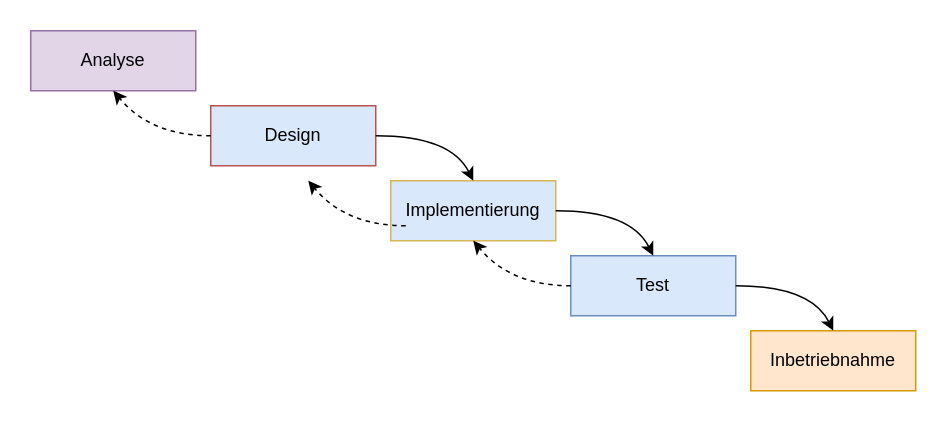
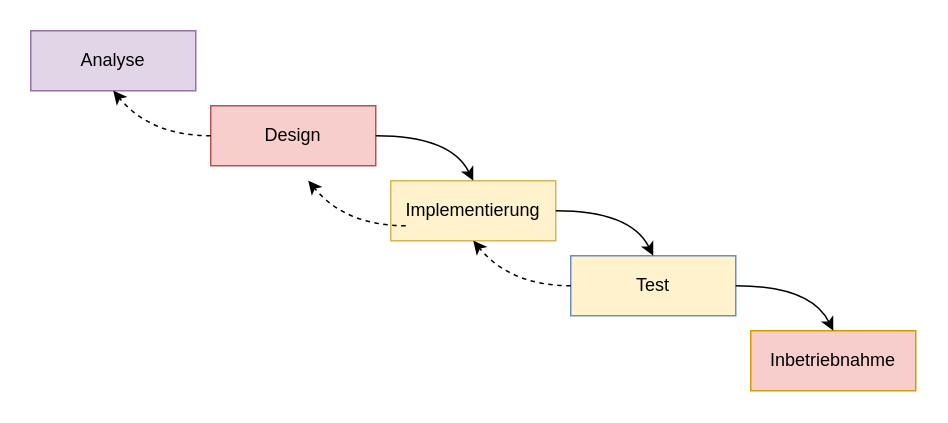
- <mxCell id="3" value="Design" style="rounded=0;whiteSpace=wrap;html=1;fillColor=#dae8fc;strokeColor=#b85450;" vertex="1" parent="1"><mxGeometry x="140" y="70" width="110" height="40" as="geometry" /></mxCell>
+ <mxCell id="3" value="Design" style="rounded=0;whiteSpace=wrap;html=1;fillColor=#f8cecc;strokeColor=#b85450;" vertex="1" parent="1"><mxGeometry x="140" y="70" width="110" height="40" as="geometry" /></mxCell>
- <mxCell id="6" value="Implementierung" style="rounded=0;whiteSpace=wrap;html=1;fillColor=#dae8fc;strokeColor=#d6b656;" vertex="1" parent="1"><mxGeometry x="260" y="120" width="110" height="40" as="geometry" /></mxCell>
+ <mxCell id="6" value="Implementierung" style="rounded=0;whiteSpace=wrap;html=1;fillColor=#fff2cc;strokeColor=#d6b656;" vertex="1" parent="1"><mxGeometry x="260" y="120" width="110" height="40" as="geometry" /></mxCell>
- <mxCell id="4" value="Test" style="rounded=0;whiteSpace=wrap;html=1;fillColor=#dae8fc;strokeColor=#6c8ebf;" vertex="1" parent="1"><mxGeometry x="380" y="170" width="110" height="40" as="geometry" /></mxCell>
+ <mxCell id="4" value="Test" style="rounded=0;whiteSpace=wrap;html=1;fillColor=#fff2cc;strokeColor=#6c8ebf;" vertex="1" parent="1"><mxGeometry x="380" y="170" width="110" height="40" as="geometry" /></mxCell>
- <mxCell id="5" value="Inbetriebnahme" style="rounded=0;whiteSpace=wrap;html=1;fillColor=#ffe6cc;strokeColor=#d79b00;" vertex="1" parent="1"><mxGeometry x="500" y="220" width="110" height="40" as="geometry" /></mxCell>
+ <mxCell id="5" value="Inbetriebnahme" style="rounded=0;whiteSpace=wrap;html=1;fillColor=#f8cecc;strokeColor=#d79b00;" vertex="1" parent="1"><mxGeometry x="500" y="220" width="110" height="40" as="geometry" /></mxCell>
